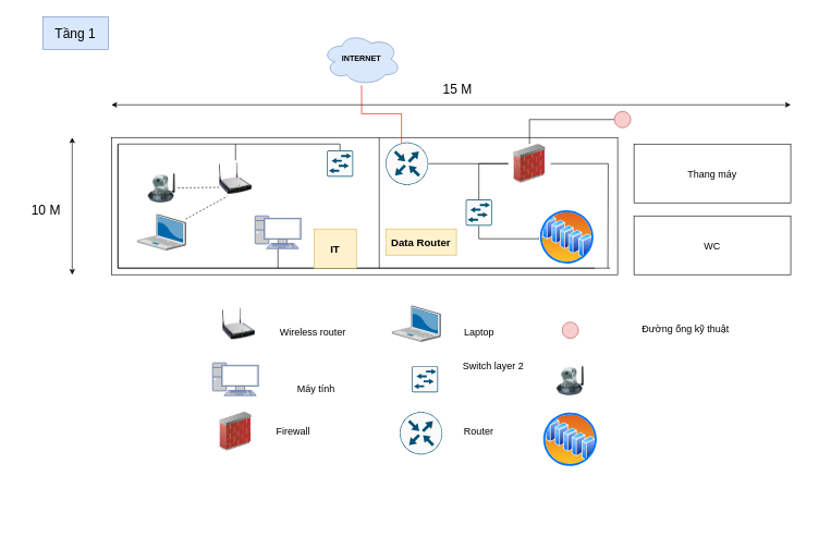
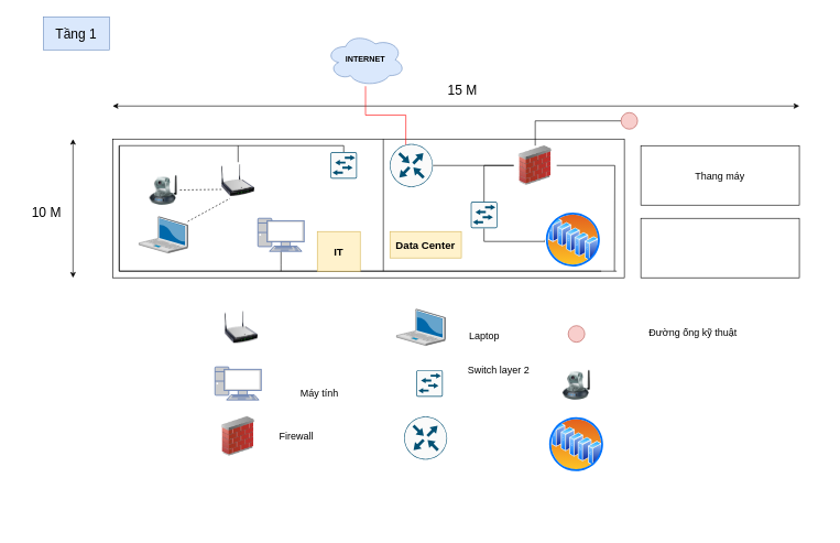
- <mxCell id="51" value="&lt;b&gt;&lt;font style=&quot;font-size: 16px;&quot;&gt;Data Router&lt;/font&gt;&lt;/b&gt;" style="text;html=1;strokeColor=#d6b656;fillColor=#fff2cc;align=center;verticalAlign=middle;whiteSpace=wrap;rounded=0;" parent="1" vertex="1"><mxGeometry x="590" y="350" width="108.12" height="40" as="geometry" /></mxCell>
+ <mxCell id="51" value="&lt;b&gt;&lt;font style=&quot;font-size: 16px;&quot;&gt;Data Center&lt;/font&gt;&lt;/b&gt;" style="text;html=1;strokeColor=#d6b656;fillColor=#fff2cc;align=center;verticalAlign=middle;whiteSpace=wrap;rounded=0;" parent="1" vertex="1"><mxGeometry x="590" y="350" width="108.12" height="40" as="geometry" /></mxCell>
- <mxCell id="10" value="&lt;font style=&quot;font-size: 15px;&quot;&gt;WC&lt;/font&gt;" style="text;html=1;strokeColor=none;fillColor=none;align=center;verticalAlign=middle;whiteSpace=wrap;rounded=0;" parent="1" vertex="1"><mxGeometry x="990" y="360" width="200" height="30" as="geometry" /></mxCell>
- <mxCell id="29" value="&lt;span style=&quot;font-size: 15px;&quot;&gt;Wireless router&lt;/span&gt;" style="text;html=1;strokeColor=none;fillColor=none;align=center;verticalAlign=middle;whiteSpace=wrap;rounded=0;" parent="1" vertex="1"><mxGeometry x="407" y="492.5" width="143" height="30" as="geometry" /></mxCell>
- <mxCell id="58" value="&lt;span style=&quot;font-size: 15px;&quot;&gt;Router&lt;/span&gt;" style="text;html=1;strokeColor=none;fillColor=none;align=center;verticalAlign=middle;whiteSpace=wrap;rounded=0;" parent="1" vertex="1"><mxGeometry x="681" y="645" width="103" height="30" as="geometry" /></mxCell>
